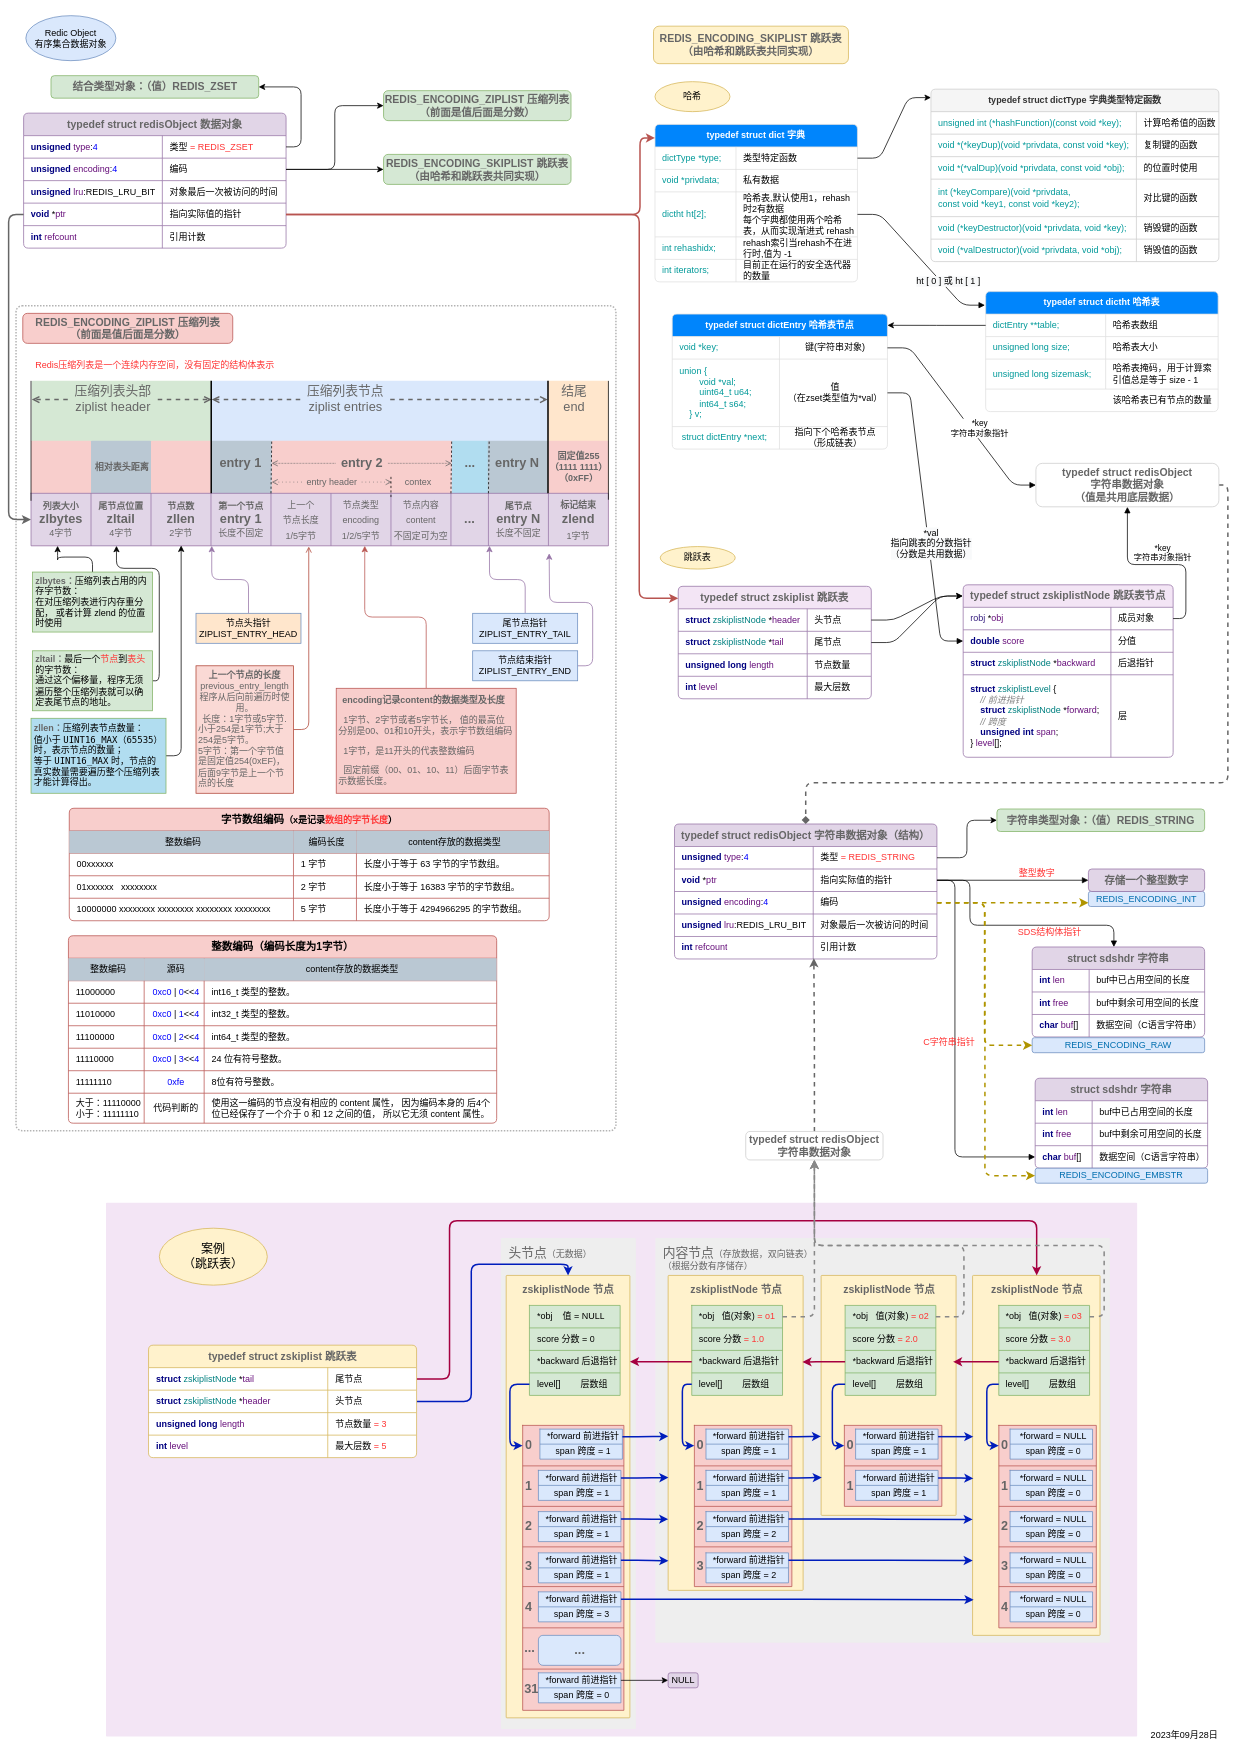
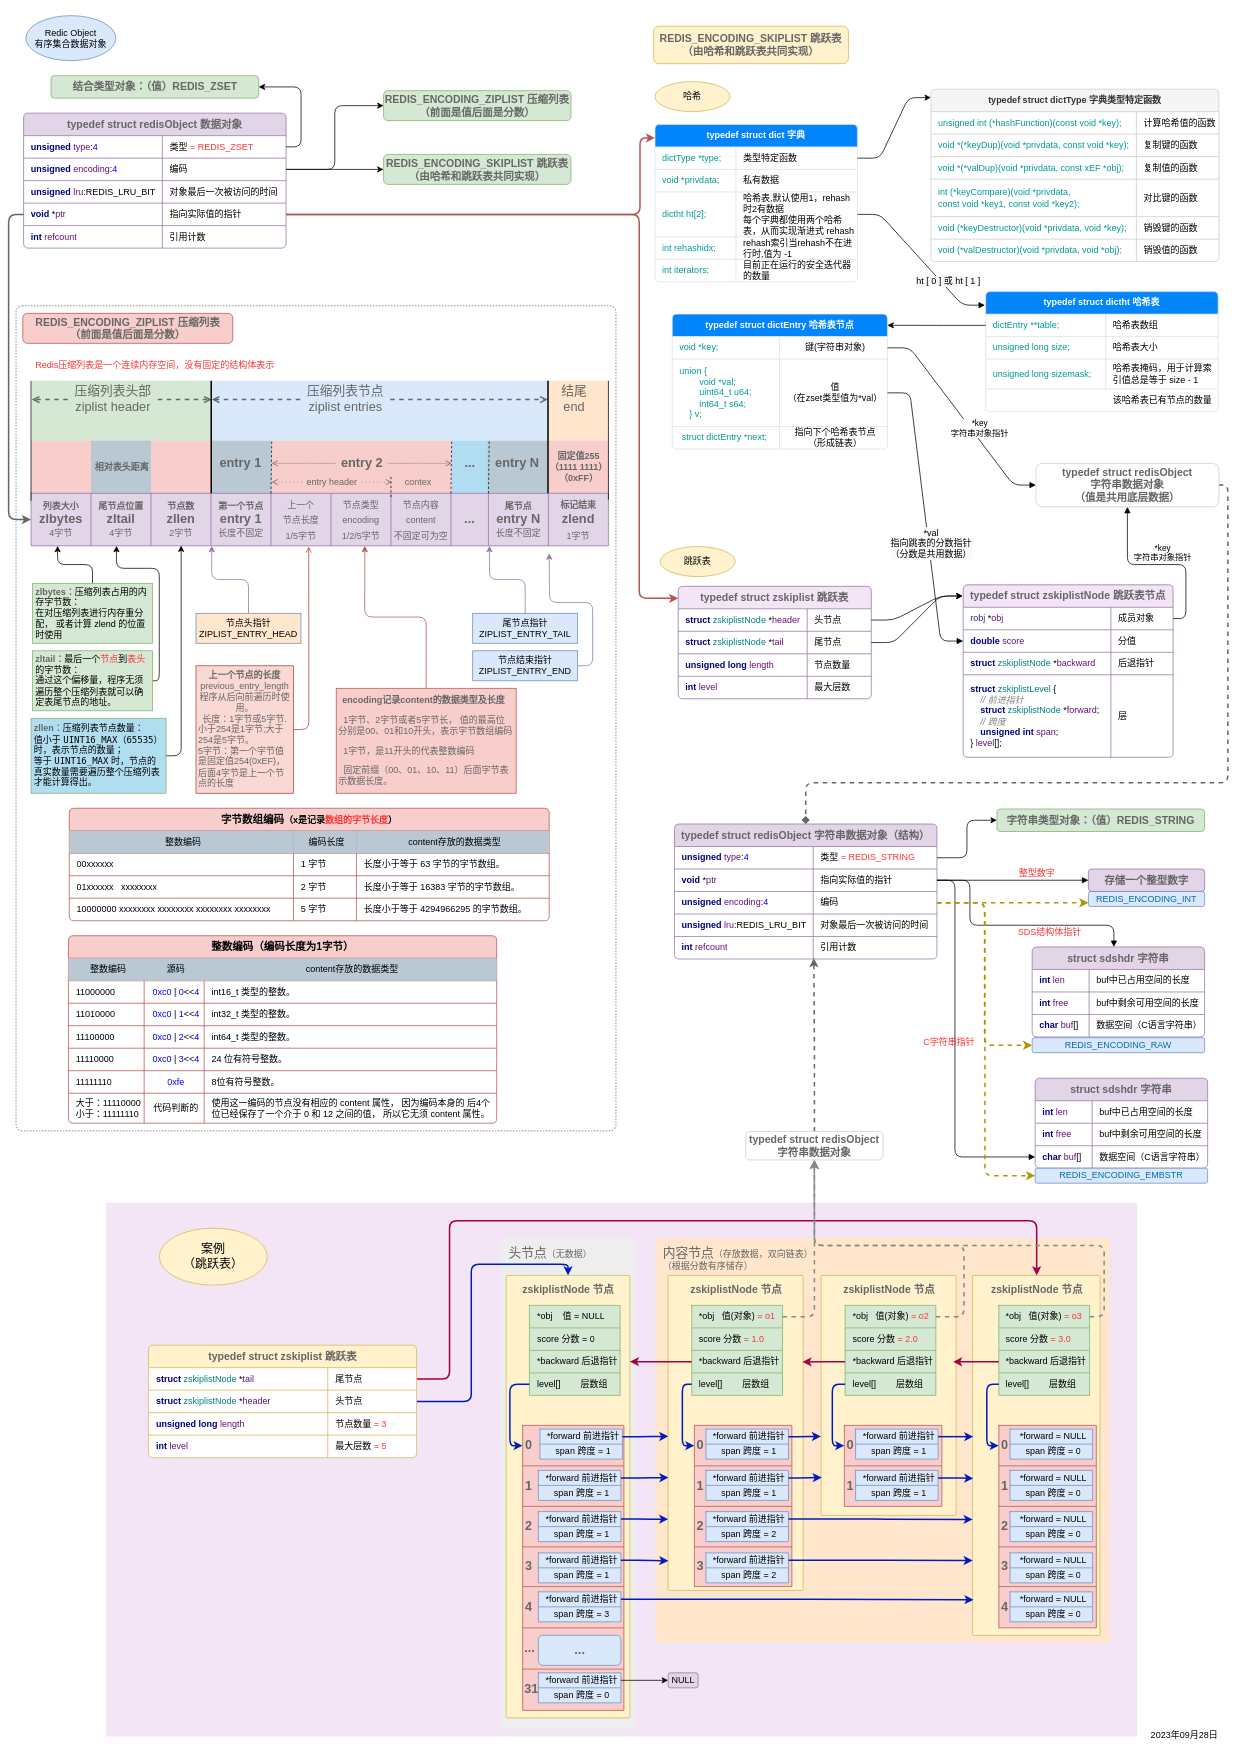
- <mxCell id="257" value="&lt;div&gt;&lt;span style=&quot;&quot;&gt;void *(*valDup)(void *privdata, const void *obj);&lt;/span&gt;&lt;br&gt;&lt;/div&gt;" style="shape=partialRectangle;html=1;whiteSpace=wrap;connectable=0;fillColor=none;top=0;left=0;bottom=0;right=0;overflow=hidden;strokeColor=none;labelBackgroundColor=none;labelBorderColor=none;align=left;spacingLeft=10;spacingRight=5;spacing=0;fontColor=#009999;" parent="256" vertex="1"><mxGeometry width="274" height="30" as="geometry" /></mxCell>
+ <mxCell id="257" value="&lt;div&gt;&lt;span style=&quot;&quot;&gt;void *(*valDup)(void *privdata, const xEF *obj);&lt;/span&gt;&lt;br&gt;&lt;/div&gt;" style="shape=partialRectangle;html=1;whiteSpace=wrap;connectable=0;fillColor=none;top=0;left=0;bottom=0;right=0;overflow=hidden;strokeColor=none;labelBackgroundColor=none;labelBorderColor=none;align=left;spacingLeft=10;spacingRight=5;spacing=0;fontColor=#009999;" parent="256" vertex="1"><mxGeometry width="274" height="30" as="geometry" /></mxCell>
- <mxCell id="258" value="&lt;span&gt;的位置时使用&lt;/span&gt;" style="shape=partialRectangle;html=1;whiteSpace=wrap;connectable=0;fillColor=none;top=0;left=0;bottom=0;right=0;overflow=hidden;strokeColor=none;labelBackgroundColor=none;labelBorderColor=none;align=left;spacingLeft=10;spacingRight=5;spacing=0;" parent="256" vertex="1"><mxGeometry x="274" width="110" height="30" as="geometry" /></mxCell>
+ <mxCell id="258" value="&lt;span&gt;复制值的函数&lt;/span&gt;" style="shape=partialRectangle;html=1;whiteSpace=wrap;connectable=0;fillColor=none;top=0;left=0;bottom=0;right=0;overflow=hidden;strokeColor=none;labelBackgroundColor=none;labelBorderColor=none;align=left;spacingLeft=10;spacingRight=5;spacing=0;" parent="256" vertex="1"><mxGeometry x="274" width="110" height="30" as="geometry" /></mxCell>
- <mxCell id="387" value="跳跃表" style="ellipse;whiteSpace=wrap;html=1;fillColor=#fff2cc;strokeColor=#d6b656;" parent="1" vertex="1"><mxGeometry x="880" y="728" width="100" height="30" as="geometry" /></mxCell>
+ <mxCell id="387" value="跳跃表" style="ellipse;whiteSpace=wrap;html=1;fillColor=#fff2cc;strokeColor=#d6b656;" parent="1" vertex="1"><mxGeometry x="880" y="728" width="100" height="40" as="geometry" /></mxCell>
- <mxCell id="326" value="&lt;b style=&quot;color: rgb(102 , 102 , 102) ; text-align: center&quot;&gt;zlbytes：&lt;/b&gt;&lt;span&gt;压缩列表占用的内存字节数：&lt;/span&gt;&lt;br&gt;&lt;span&gt;在对压缩列表进行内存重分配， 或者计算 zlend 的位置时使用&lt;/span&gt;" style="rounded=0;whiteSpace=wrap;html=1;comic=0;pointerEvents=1;align=left;spacingLeft=0;fillColor=#d5e8d4;strokeColor=#82b366;spacing=4;" parent="1" vertex="1"><mxGeometry x="42.88" y="762" width="160" height="80" as="geometry" /></mxCell>
+ <mxCell id="326" value="&lt;b style=&quot;color: rgb(102 , 102 , 102) ; text-align: center&quot;&gt;zlbytes：&lt;/b&gt;&lt;span&gt;压缩列表占用的内存字节数：&lt;/span&gt;&lt;br&gt;&lt;span&gt;在对压缩列表进行内存重分配， 或者计算 zlend 的位置时使用&lt;/span&gt;" style="rounded=0;whiteSpace=wrap;html=1;comic=0;pointerEvents=1;align=left;spacingLeft=0;fillColor=#d5e8d4;strokeColor=#82b366;spacing=4;" parent="1" vertex="1"><mxGeometry x="42.88" y="777" width="160" height="80" as="geometry" /></mxCell>
- <mxCell id="336" value="&lt;span style=&quot;color: rgb(102 , 102 , 102)&quot;&gt;&lt;b&gt;上一个节点的长度&lt;br&gt;&lt;/b&gt;&lt;/span&gt;&lt;font color=&quot;#666666&quot;&gt;previous_entry_length&lt;/font&gt;&lt;br style=&quot;color: rgb(102 , 102 , 102)&quot;&gt;&lt;font color=&quot;#666666&quot;&gt;程序从后向前遍历时使用。&lt;/font&gt;&lt;br&gt;&lt;font color=&quot;#666666&quot;&gt;长度：1字节或5字节.&lt;/font&gt;&lt;br&gt;&lt;div style=&quot;text-align: left&quot;&gt;&lt;font color=&quot;#666666&quot;&gt;小于254是1字节;&lt;/font&gt;&lt;span style=&quot;color: rgb(102 , 102 , 102)&quot;&gt;大于254是5字节。&lt;/span&gt;&lt;/div&gt;&lt;div style=&quot;text-align: left&quot;&gt;&lt;font color=&quot;#666666&quot;&gt;5字节：第一个字节值是固定值254(0xEF)，后面9字节是上一个节点的长度&lt;/font&gt;&lt;/div&gt;" style="whiteSpace=wrap;html=1;rounded=0;comic=0;pointerEvents=1;fillColor=#fad9d5;align=center;strokeColor=#ae4132;spacing=4;" parent="1" vertex="1"><mxGeometry x="260.88" y="887" width="130" height="170" as="geometry" /></mxCell>
+ <mxCell id="336" value="&lt;span style=&quot;color: rgb(102 , 102 , 102)&quot;&gt;&lt;b&gt;上一个节点的长度&lt;br&gt;&lt;/b&gt;&lt;/span&gt;&lt;font color=&quot;#666666&quot;&gt;previous_entry_length&lt;/font&gt;&lt;br style=&quot;color: rgb(102 , 102 , 102)&quot;&gt;&lt;font color=&quot;#666666&quot;&gt;程序从后向前遍历时使用。&lt;/font&gt;&lt;br&gt;&lt;font color=&quot;#666666&quot;&gt;长度：1字节或5字节.&lt;/font&gt;&lt;br&gt;&lt;div style=&quot;text-align: left&quot;&gt;&lt;font color=&quot;#666666&quot;&gt;小于254是1字节;&lt;/font&gt;&lt;span style=&quot;color: rgb(102 , 102 , 102)&quot;&gt;大于254是5字节。&lt;/span&gt;&lt;/div&gt;&lt;div style=&quot;text-align: left&quot;&gt;&lt;font color=&quot;#666666&quot;&gt;5字节：第一个字节值是固定值254(0xEF)，后面4字节是上一个节点的长度&lt;/font&gt;&lt;/div&gt;" style="whiteSpace=wrap;html=1;rounded=0;comic=0;pointerEvents=1;fillColor=#fad9d5;align=center;strokeColor=#ae4132;spacing=4;" parent="1" vertex="1"><mxGeometry x="260.88" y="887" width="130" height="170" as="geometry" /></mxCell>
- <mxCell id="65" value="&lt;div&gt;&lt;span style=&quot;font-size: 17px ; color: rgb(102 , 102 , 102)&quot;&gt;内容节点&lt;/span&gt;&lt;span style=&quot;color: rgb(102 , 102 , 102)&quot;&gt;（存放数据，双向链表）&lt;/span&gt;&lt;/div&gt;&lt;div&gt;&lt;span style=&quot;color: rgb(102 , 102 , 102)&quot;&gt;（根据分数有序储存）&lt;/span&gt;&lt;/div&gt;" style="points=[[0,0,0],[0.25,0,0],[0.5,0,0],[0.75,0,0],[1,0,0],[1,0.25,0],[1,0.5,0],[1,0.75,0],[1,1,0],[0.75,1,0],[0.5,1,0],[0.25,1,0],[0,1,0],[0,0.75,0],[0,0.5,0],[0,0.25,0]];rounded=1;absoluteArcSize=1;arcSize=2;html=1;shadow=0;dashed=0;fontSize=12;align=left;verticalAlign=top;spacing=10;spacingTop=-4;fillColor=#eeeeee;strokeColor=none;" parent="64" vertex="1"><mxGeometry width="606" height="540" as="geometry" /></mxCell>
+ <mxCell id="65" value="&lt;div&gt;&lt;span style=&quot;font-size: 17px ; color: rgb(102 , 102 , 102)&quot;&gt;内容节点&lt;/span&gt;&lt;span style=&quot;color: rgb(102 , 102 , 102)&quot;&gt;（存放数据，双向链表）&lt;/span&gt;&lt;/div&gt;&lt;div&gt;&lt;span style=&quot;color: rgb(102 , 102 , 102)&quot;&gt;（根据分数有序储存）&lt;/span&gt;&lt;/div&gt;" style="points=[[0,0,0],[0.25,0,0],[0.5,0,0],[0.75,0,0],[1,0,0],[1,0.25,0],[1,0.5,0],[1,0.75,0],[1,1,0],[0.75,1,0],[0.5,1,0],[0.25,1,0],[0,1,0],[0,0.75,0],[0,0.5,0],[0,0.25,0]];rounded=1;absoluteArcSize=1;arcSize=2;html=1;shadow=0;dashed=0;fontSize=12;align=left;verticalAlign=top;spacing=10;spacingTop=-4;fillColor=#ffe6cc;strokeColor=none;" parent="64" vertex="1"><mxGeometry width="606" height="540" as="geometry" /></mxCell>
